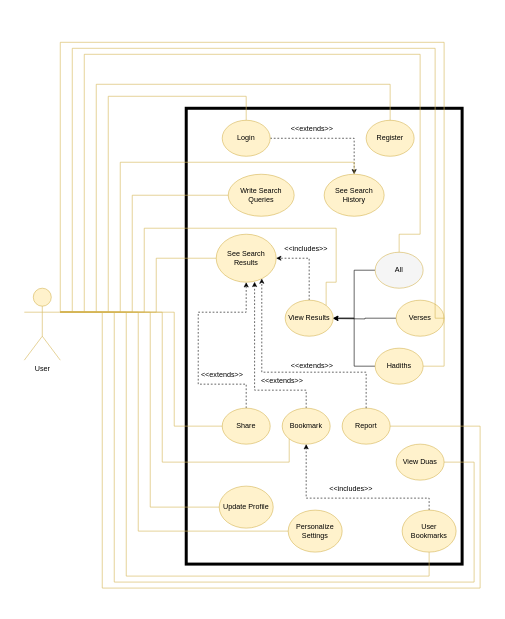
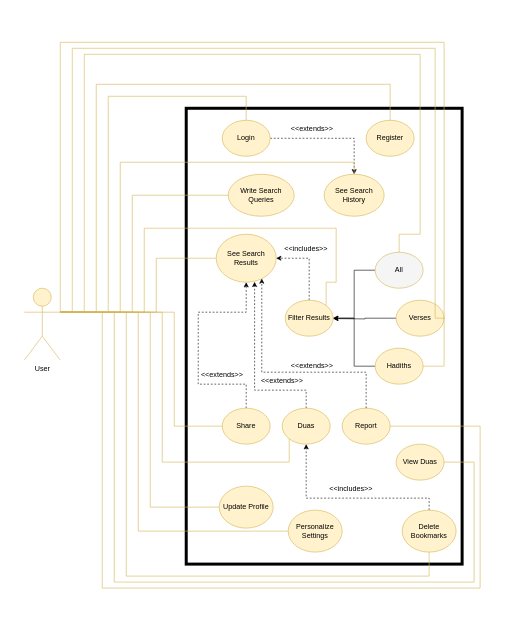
- <mxCell id="10" value="View Results" style="ellipse;whiteSpace=wrap;html=1;fontSize=12;fillColor=#fff2cc;strokeColor=#d6b656;" parent="1" vertex="1"><mxGeometry x="475" y="500" width="80" height="60" as="geometry" /></mxCell>
+ <mxCell id="10" value="Filter Results" style="ellipse;whiteSpace=wrap;html=1;fontSize=12;fillColor=#fff2cc;strokeColor=#d6b656;" parent="1" vertex="1"><mxGeometry x="475" y="500" width="80" height="60" as="geometry" /></mxCell>
- <mxCell id="18" value="Bookmark" style="ellipse;whiteSpace=wrap;html=1;fontSize=12;fillColor=#fff2cc;strokeColor=#d6b656;" parent="1" vertex="1"><mxGeometry x="470" y="680" width="80" height="60" as="geometry" /></mxCell>
+ <mxCell id="18" value="Duas" style="ellipse;whiteSpace=wrap;html=1;fontSize=12;fillColor=#fff2cc;strokeColor=#d6b656;" parent="1" vertex="1"><mxGeometry x="470" y="680" width="80" height="60" as="geometry" /></mxCell>
- <mxCell id="27" value="User Bookmarks" style="ellipse;whiteSpace=wrap;html=1;fontSize=12;fillColor=#fff2cc;strokeColor=#d6b656;" parent="1" vertex="1"><mxGeometry x="670" y="850" width="90" height="70" as="geometry" /></mxCell>
+ <mxCell id="27" value="Delete Bookmarks" style="ellipse;whiteSpace=wrap;html=1;fontSize=12;fillColor=#fff2cc;strokeColor=#d6b656;" parent="1" vertex="1"><mxGeometry x="670" y="850" width="90" height="70" as="geometry" /></mxCell>
